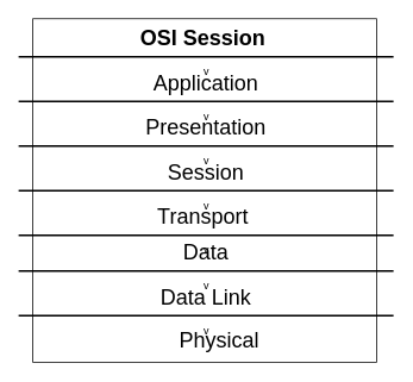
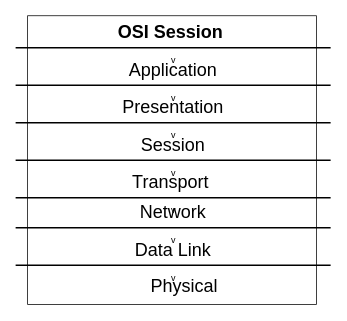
- <mxCell id="16" value="Data" style="text;html=1;strokeColor=none;fillColor=none;align=center;verticalAlign=middle;whiteSpace=wrap;rounded=0;fontSize=24;fontStyle=0" vertex="1" parent="1"><mxGeometry x="125" y="268" width="210" height="30" as="geometry" /></mxCell>
+ <mxCell id="16" value="Network" style="text;html=1;strokeColor=none;fillColor=none;align=center;verticalAlign=middle;whiteSpace=wrap;rounded=0;fontSize=24;fontStyle=0" vertex="1" parent="1"><mxGeometry x="125" y="268" width="210" height="30" as="geometry" /></mxCell>
